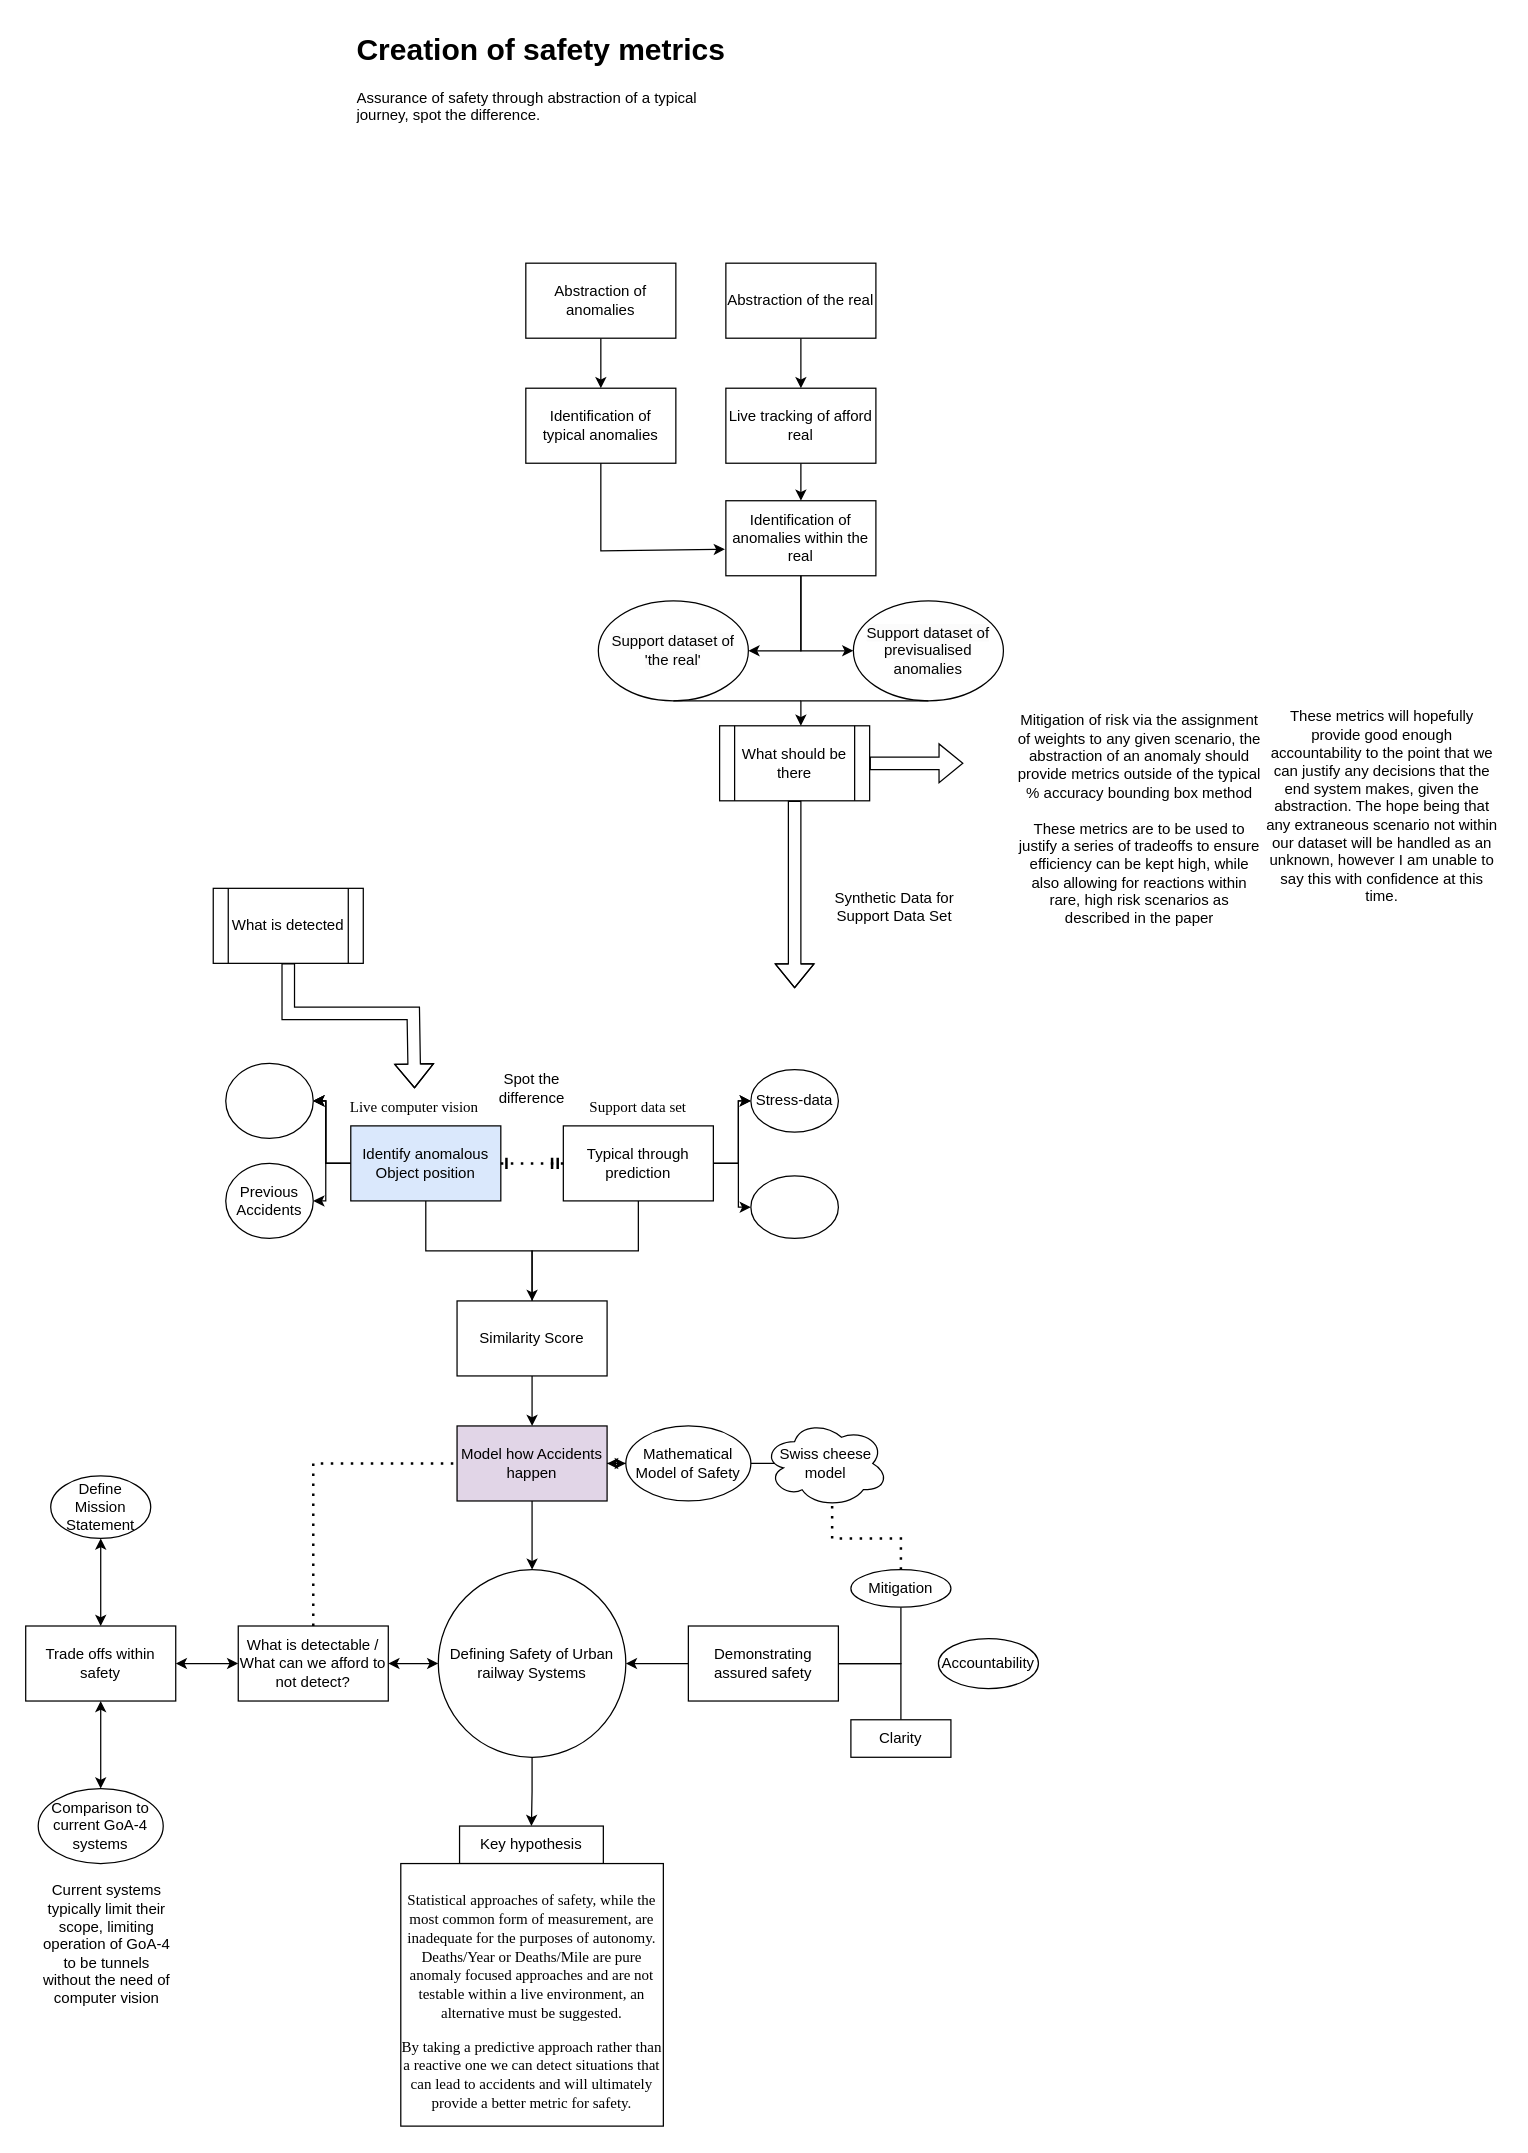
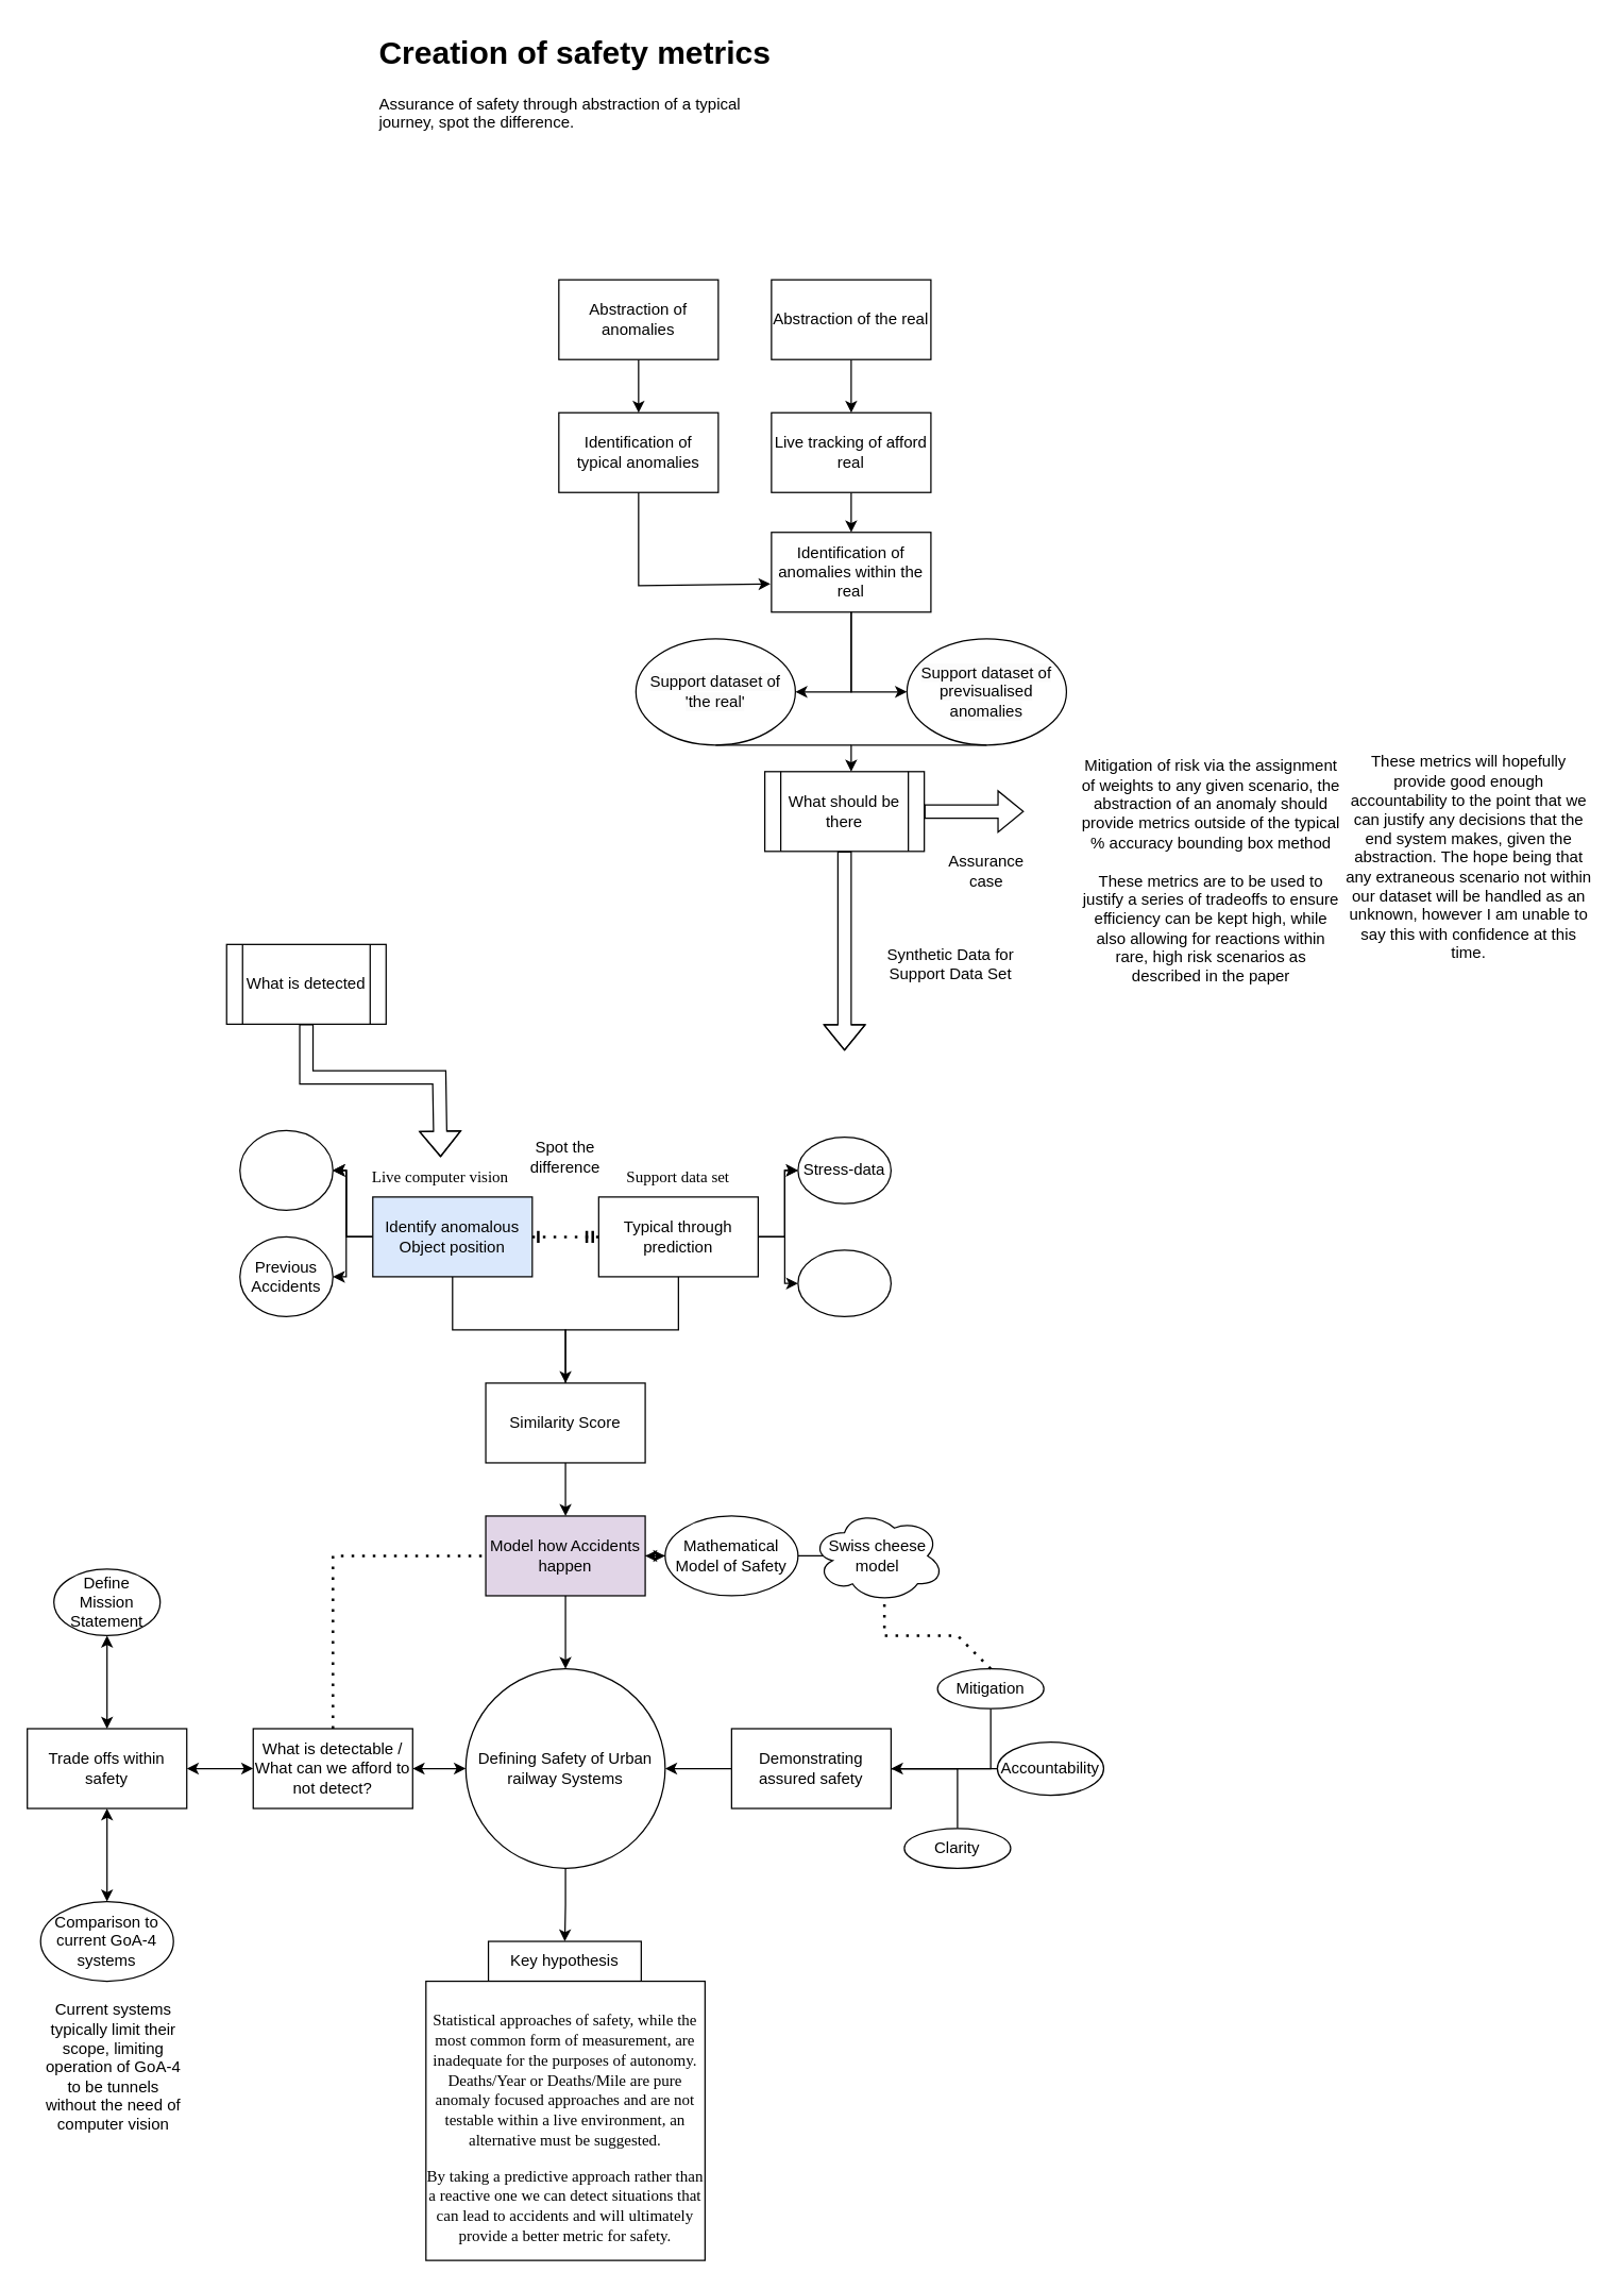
+ <mxCell id="73" value="Assurance case" style="text;html=1;strokeColor=none;fillColor=none;align=center;verticalAlign=middle;whiteSpace=wrap;rounded=0;" parent="1" vertex="1"><mxGeometry x="712" y="640" width="60" height="30" as="geometry" /></mxCell>
- <mxCell id="38" value="Mitigation" style="ellipse;whiteSpace=wrap;html=1;" parent="1" vertex="1"><mxGeometry x="680" y="1255" width="80" height="30" as="geometry" /></mxCell>
+ <mxCell id="38" value="Mitigation" style="ellipse;whiteSpace=wrap;html=1;" parent="1" vertex="1"><mxGeometry x="705" y="1255" width="80" height="30" as="geometry" /></mxCell>
+ <mxCell id="35" value="" style="edgeStyle=orthogonalEdgeStyle;rounded=0;orthogonalLoop=1;jettySize=auto;html=1;startArrow=classic;startFill=1;endArrow=none;endFill=0;" parent="1" source="36" target="39" edge="1"><mxGeometry relative="1" as="geometry" /></mxCell>
- <mxCell id="37" value="Clarity" style="whiteSpace=wrap;html=1;rounded=0;" parent="1" vertex="1"><mxGeometry x="680" y="1375" width="80" height="30" as="geometry" /></mxCell>
+ <mxCell id="37" value="Clarity" style="ellipse;whiteSpace=wrap;html=1;" parent="1" vertex="1"><mxGeometry x="680" y="1375" width="80" height="30" as="geometry" /></mxCell>
